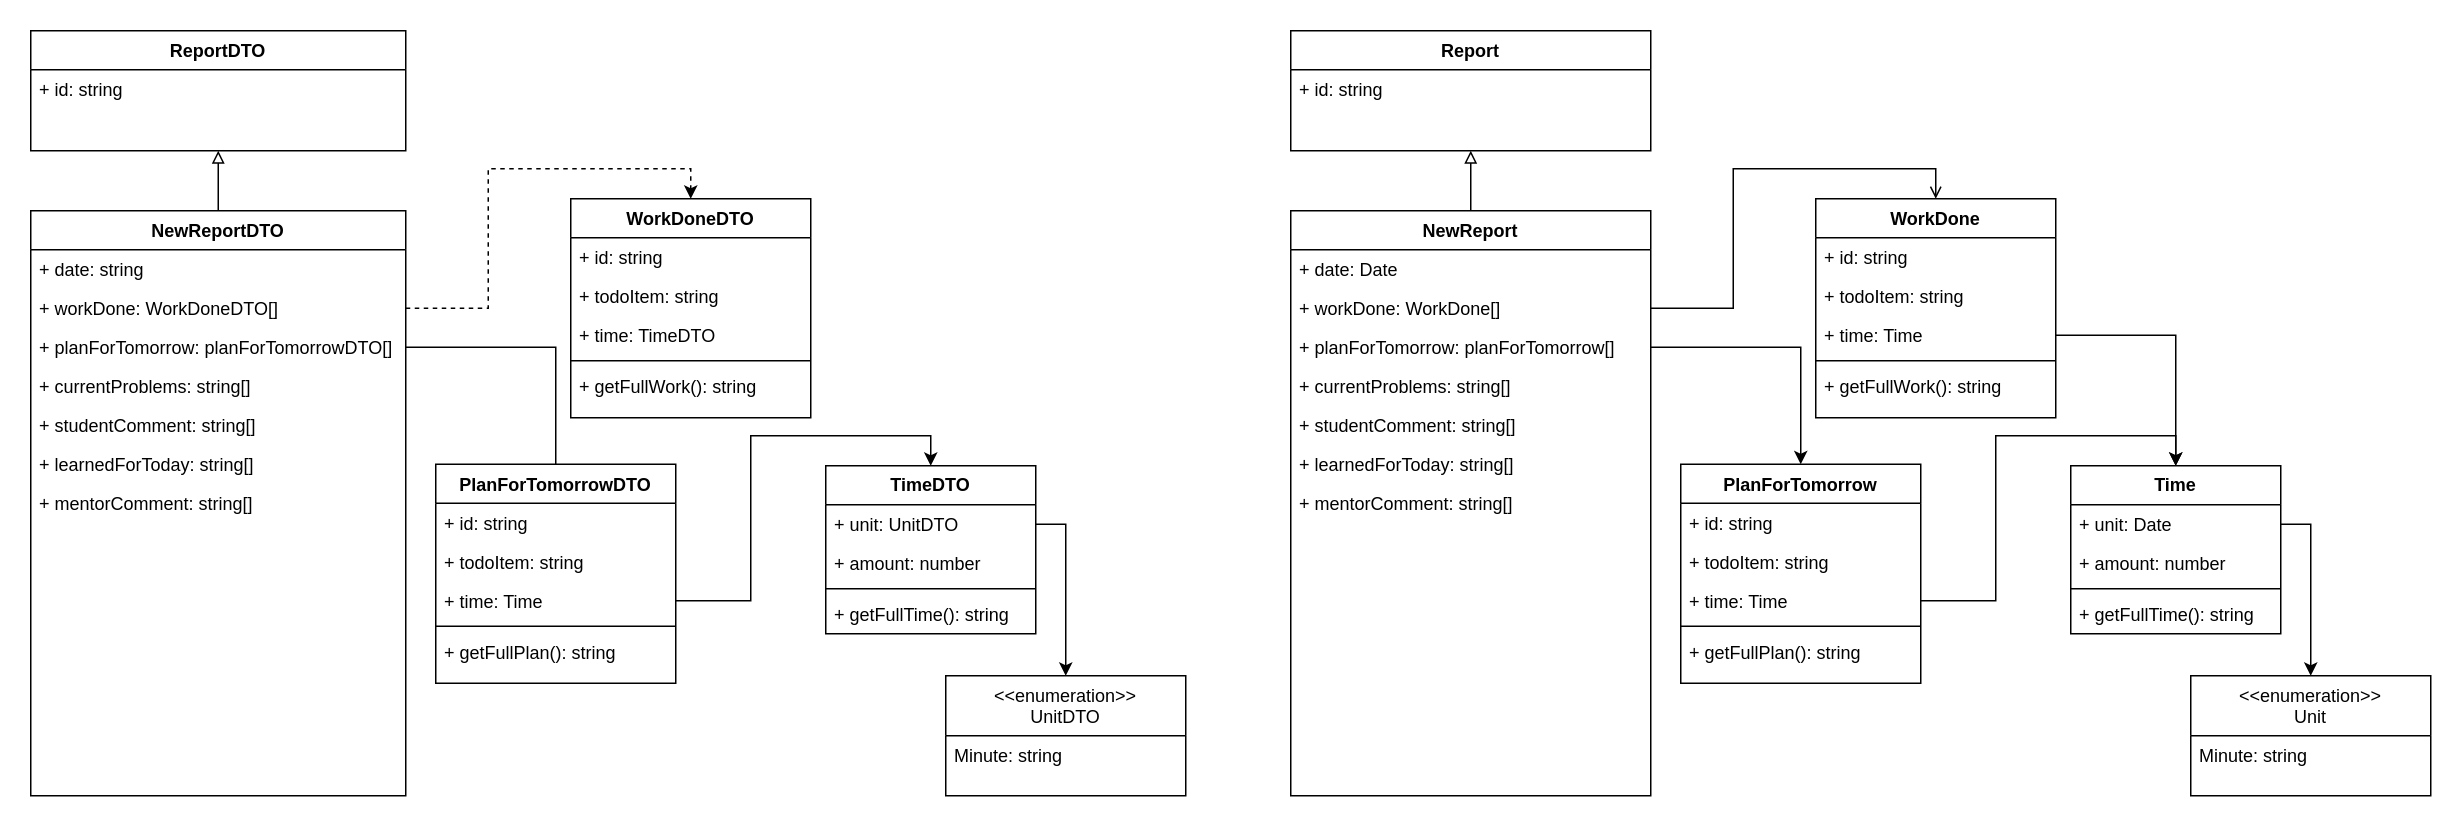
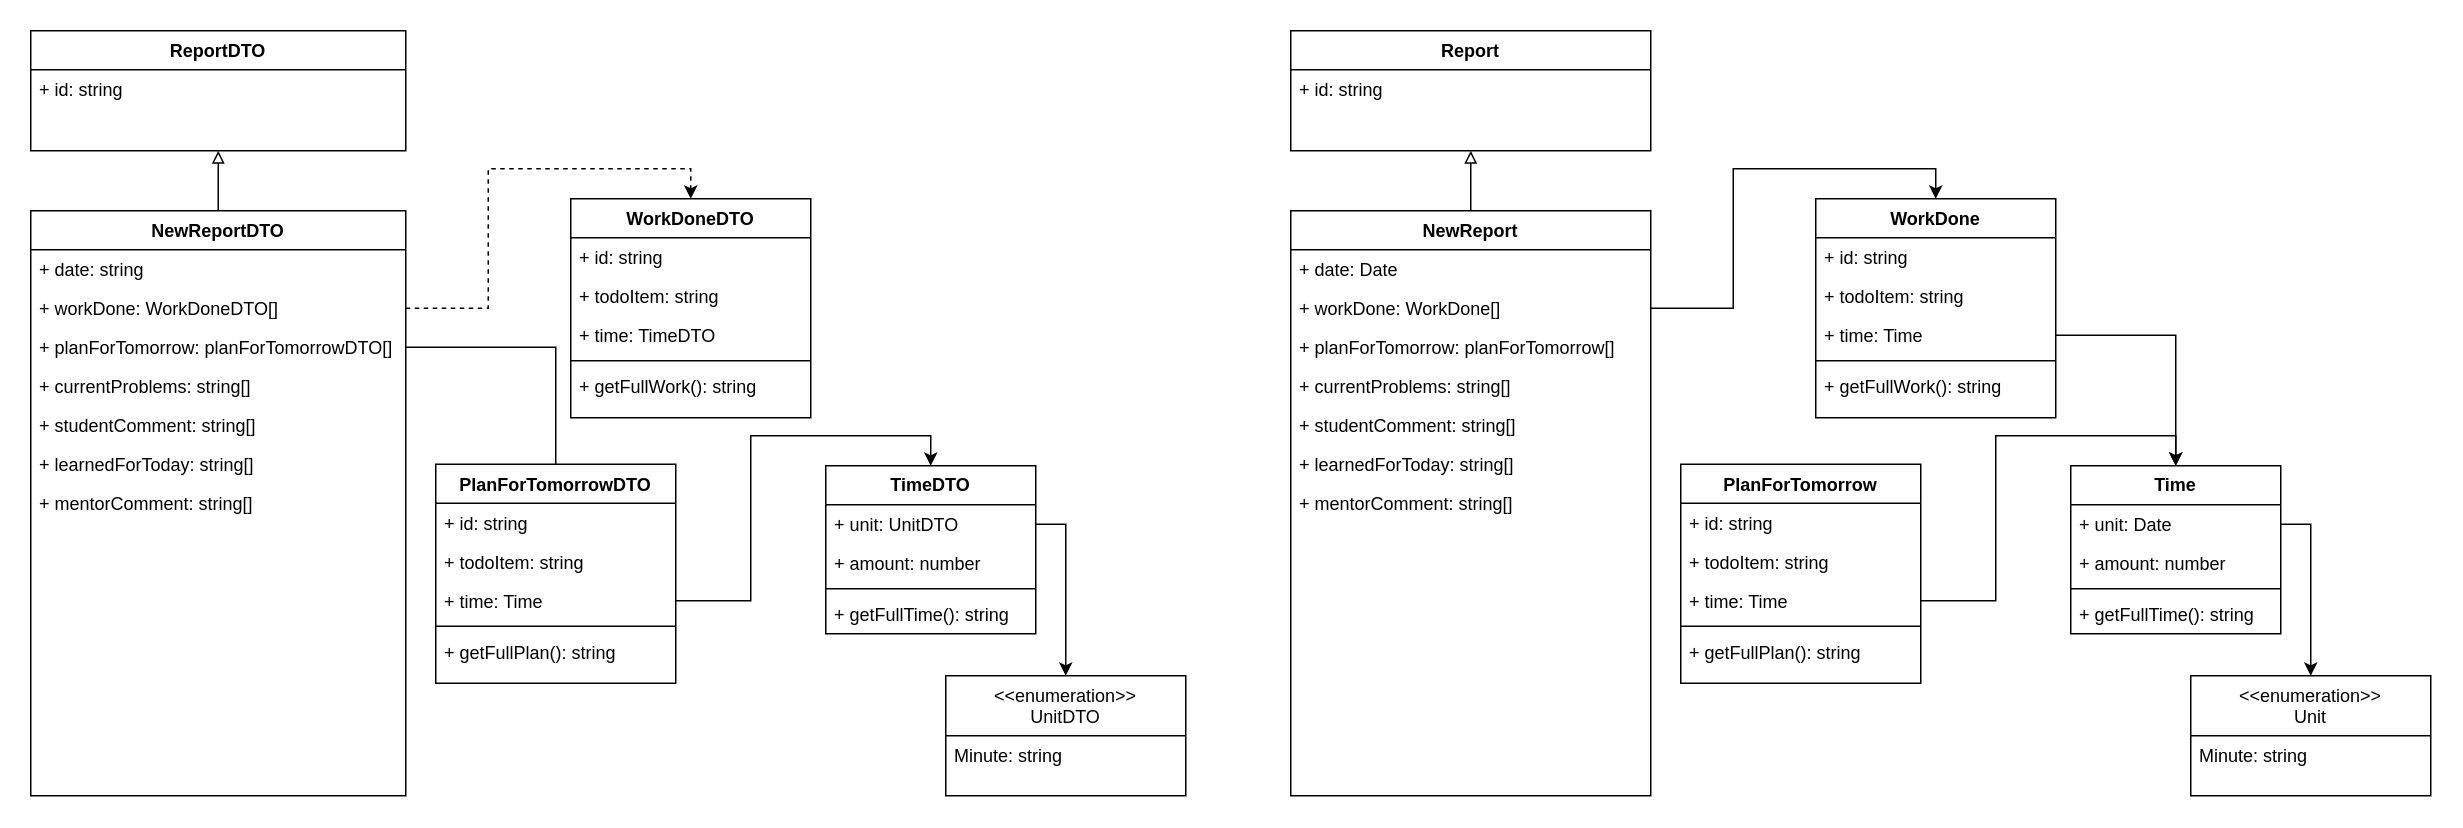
- <mxCell id="21" style="edgeStyle=orthogonalEdgeStyle;rounded=0;orthogonalLoop=1;jettySize=auto;html=1;entryX=0.5;entryY=0;entryDx=0;entryDy=0;exitX=1;exitY=0.5;exitDx=0;exitDy=0;endArrow=open;" parent="1" source="6" target="15" edge="1"><mxGeometry relative="1" as="geometry" /></mxCell>
+ <mxCell id="21" style="edgeStyle=orthogonalEdgeStyle;rounded=0;orthogonalLoop=1;jettySize=auto;html=1;entryX=0.5;entryY=0;entryDx=0;entryDy=0;exitX=1;exitY=0.5;exitDx=0;exitDy=0;" parent="1" source="6" target="15" edge="1"><mxGeometry relative="1" as="geometry" /></mxCell>
- <mxCell id="29" style="edgeStyle=orthogonalEdgeStyle;rounded=0;orthogonalLoop=1;jettySize=auto;html=1;entryX=0.5;entryY=0;entryDx=0;entryDy=0;exitX=1;exitY=0.5;exitDx=0;exitDy=0;" parent="1" source="7" target="31" edge="1"><mxGeometry relative="1" as="geometry"><mxPoint x="1100" y="470" as="sourcePoint" /><mxPoint x="1180" y="292" as="targetPoint" /></mxGeometry></mxCell>
